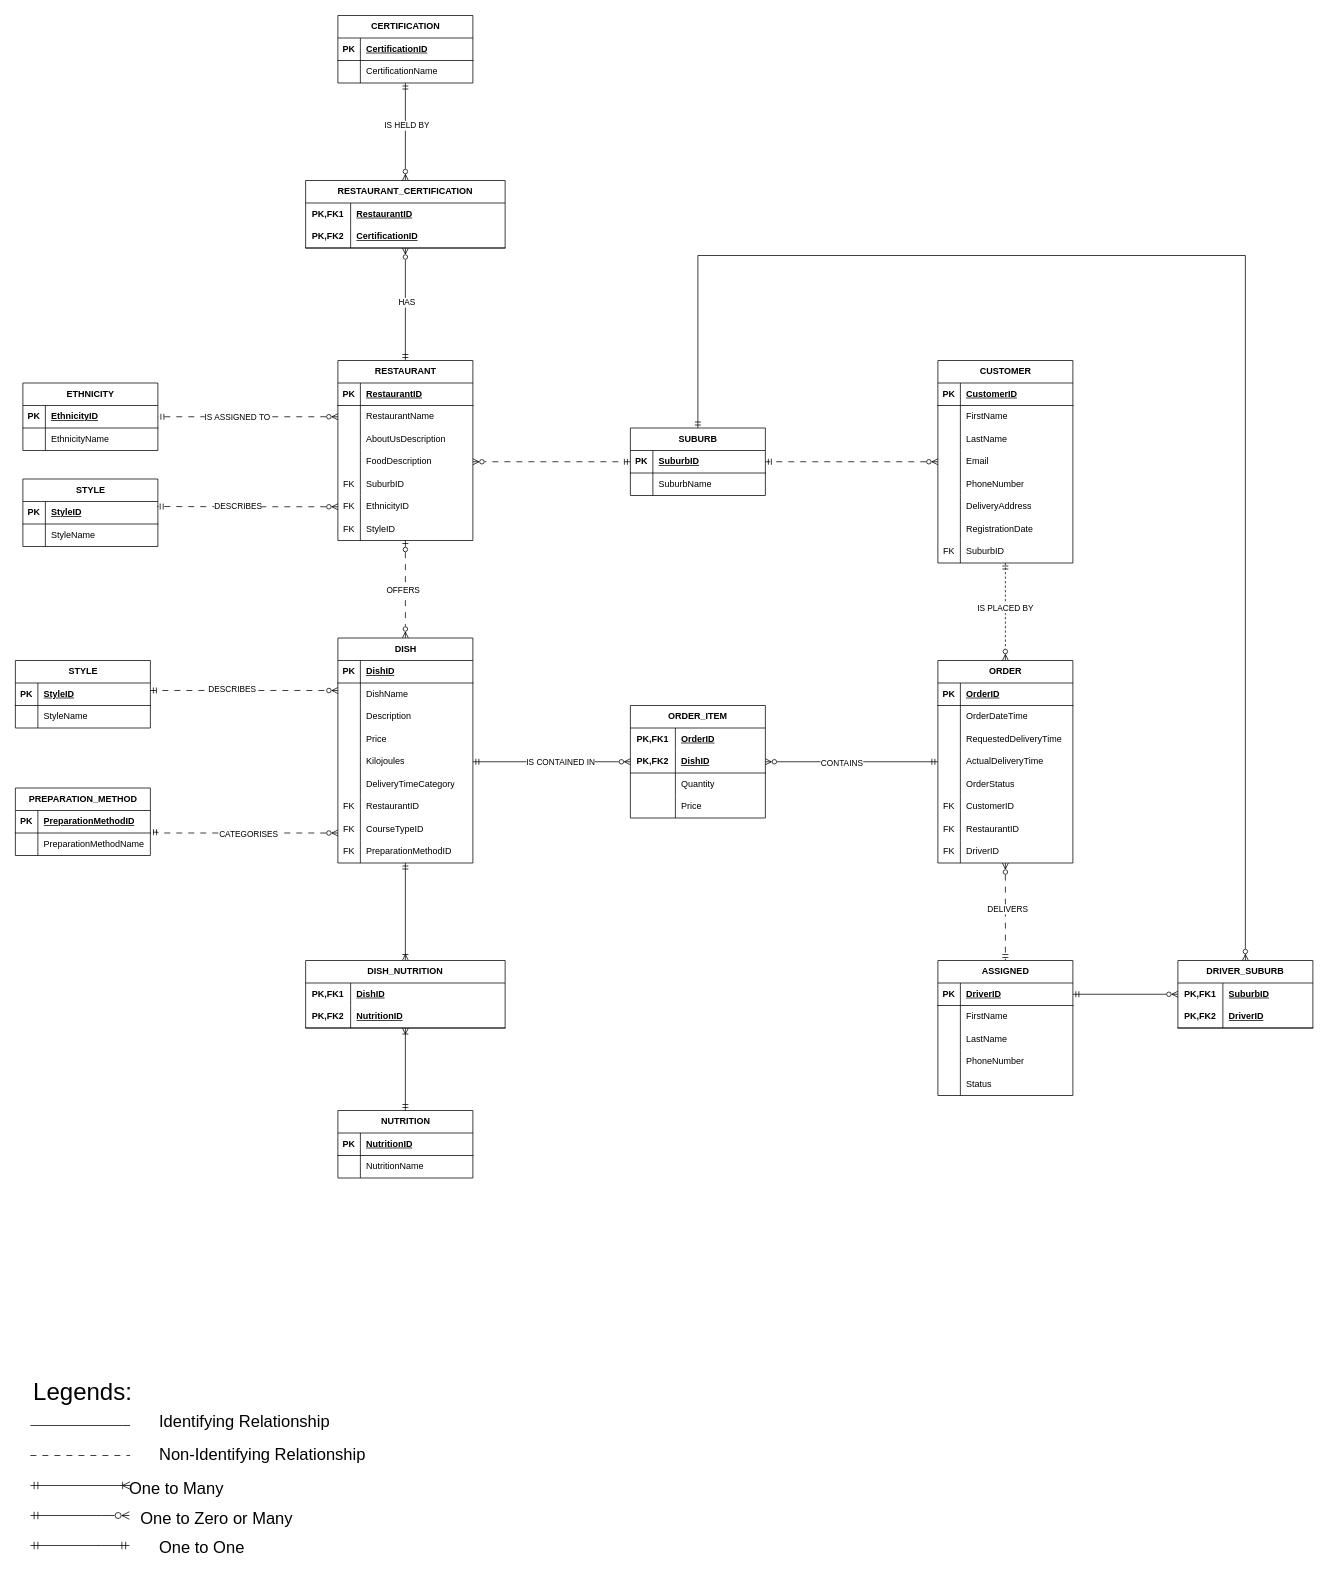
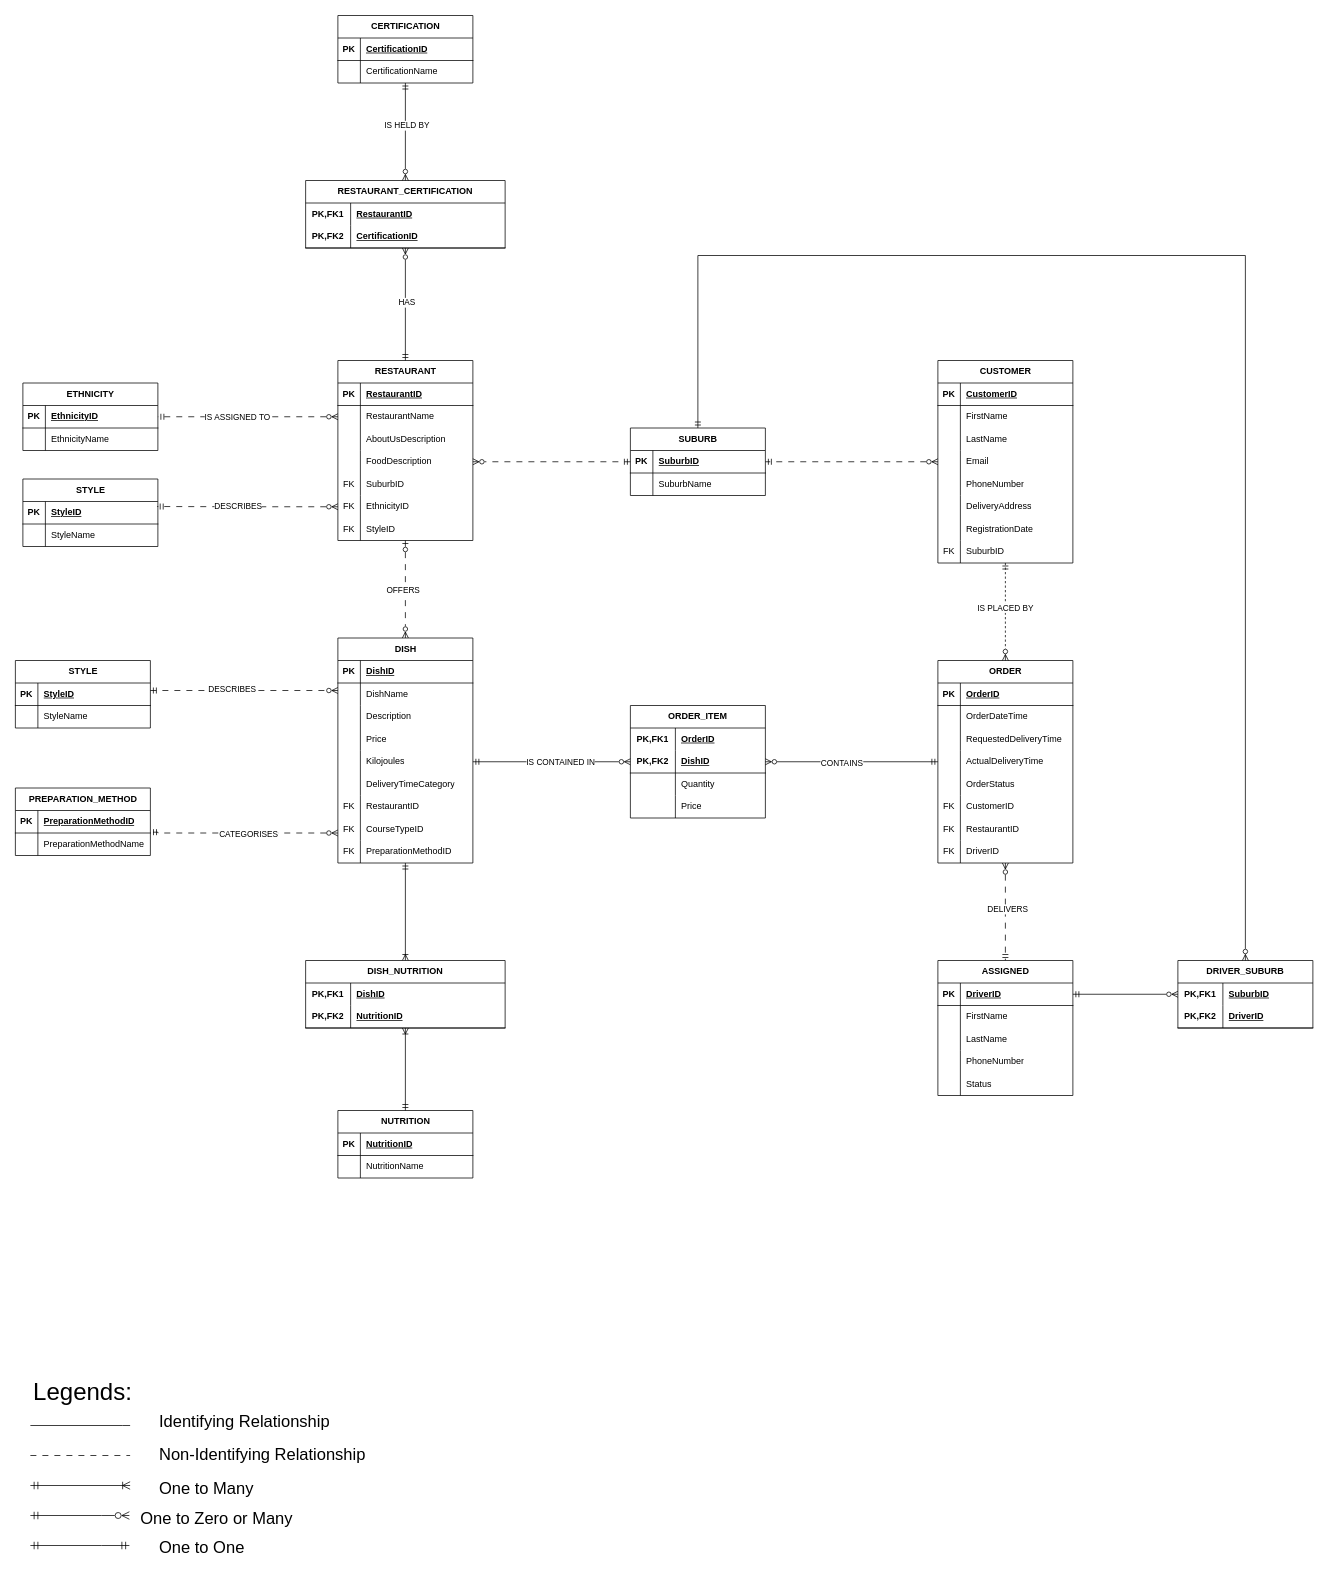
- <mxCell id="203" value="One to Many" style="text;html=1;whiteSpace=wrap;strokeColor=none;fillColor=none;align=left;verticalAlign=middle;rounded=0;fontSize=22;" vertex="1" parent="1"><mxGeometry x="170" y="1970" width="290" height="30" as="geometry" /></mxCell>
+ <mxCell id="203" value="One to Many" style="text;html=1;whiteSpace=wrap;strokeColor=none;fillColor=none;align=left;verticalAlign=middle;rounded=0;fontSize=22;" vertex="1" parent="1"><mxGeometry x="210" y="1970" width="290" height="30" as="geometry" /></mxCell>
